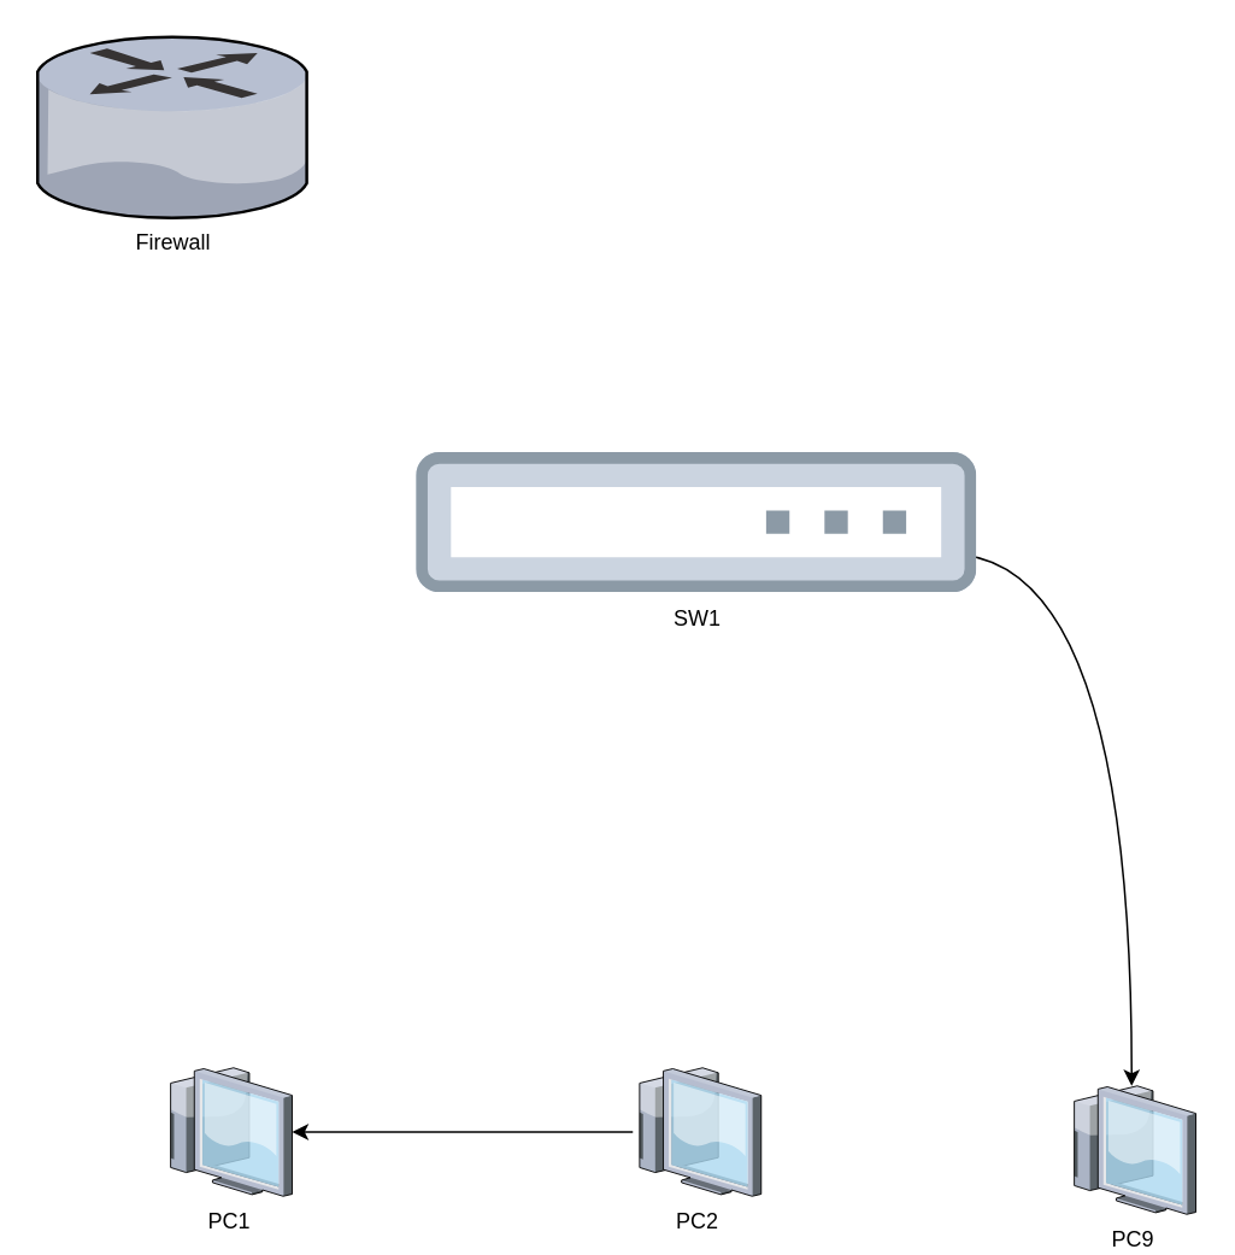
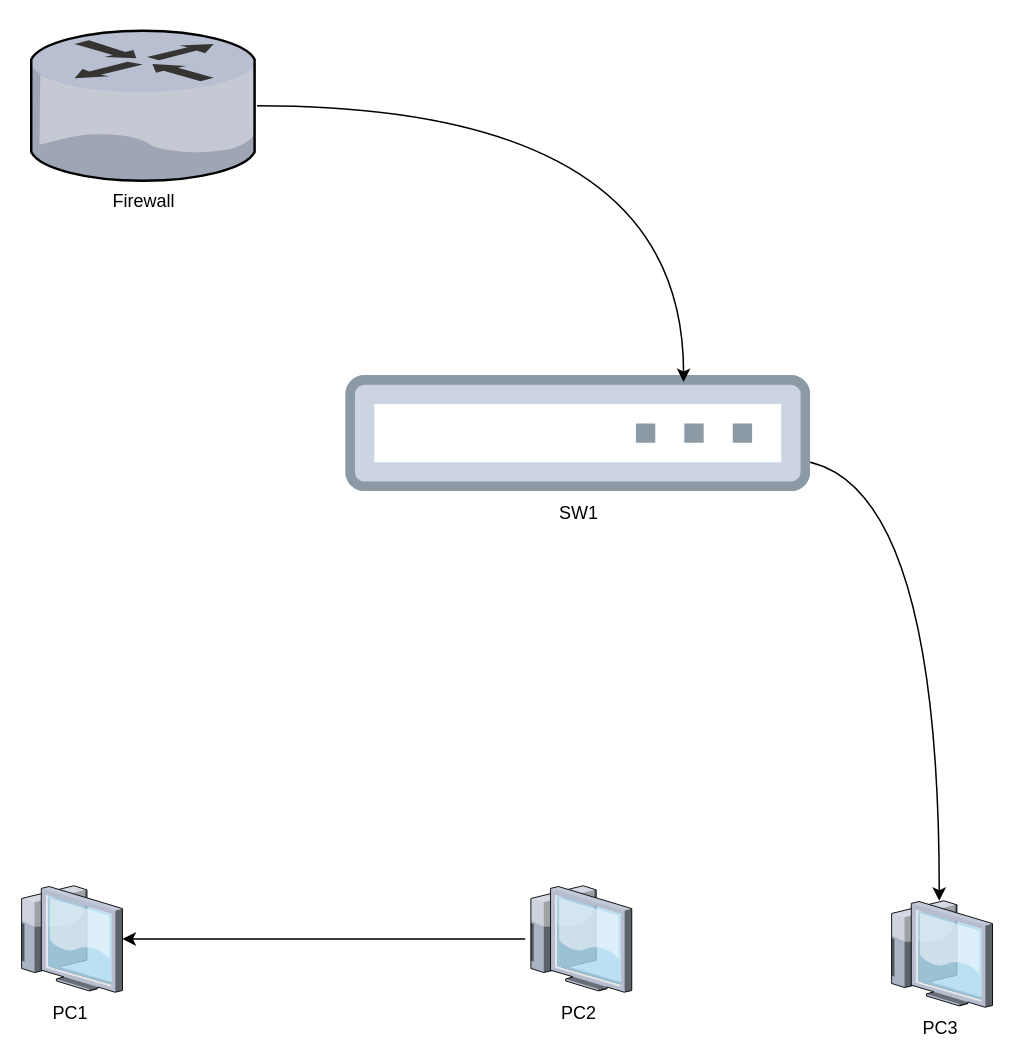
+ <mxCell id="4" style="edgeStyle=orthogonalEdgeStyle;orthogonalLoop=1;jettySize=auto;html=1;entryX=0.75;entryY=0;entryDx=0;entryDy=0;rounded=0;curved=1;" edge="1" parent="1" source="5" target="3"><mxGeometry relative="1" as="geometry" /></mxCell>
- <mxCell id="6" value="PC1" style="verticalLabelPosition=bottom;aspect=fixed;html=1;verticalAlign=top;strokeColor=none;align=center;outlineConnect=0;shape=mxgraph.citrix.thin_client;rounded=0;" vertex="1" parent="1"><mxGeometry x="90" y="590" width="71" height="71" as="geometry" /></mxCell>
+ <mxCell id="6" value="PC1" style="verticalLabelPosition=bottom;aspect=fixed;html=1;verticalAlign=top;strokeColor=none;align=center;outlineConnect=0;shape=mxgraph.citrix.thin_client;rounded=0;" vertex="1" parent="1"><mxGeometry x="10" y="590" width="71" height="71" as="geometry" /></mxCell>
- <mxCell id="9" value="PC9" style="verticalLabelPosition=bottom;aspect=fixed;html=1;verticalAlign=top;strokeColor=none;align=center;outlineConnect=0;shape=mxgraph.citrix.thin_client;rounded=0;" vertex="1" parent="1"><mxGeometry x="590" y="600" width="71" height="71" as="geometry" /></mxCell>
+ <mxCell id="9" value="PC3" style="verticalLabelPosition=bottom;aspect=fixed;html=1;verticalAlign=top;strokeColor=none;align=center;outlineConnect=0;shape=mxgraph.citrix.thin_client;rounded=0;" vertex="1" parent="1"><mxGeometry x="590" y="600" width="71" height="71" as="geometry" /></mxCell>
